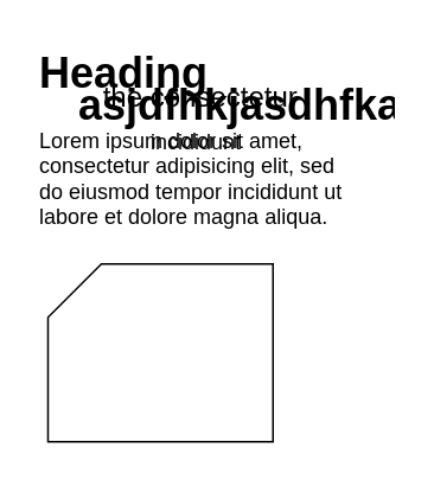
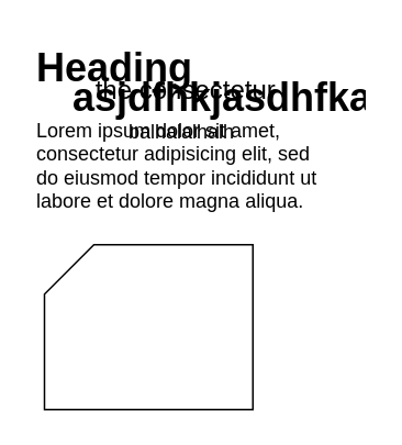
- <mxCell id="2" value="incididunt" style="text;html=1;align=center;verticalAlign=middle;whiteSpace=wrap;rounded=0;" vertex="1" parent="1"><mxGeometry x="80" y="65" width="60" height="30" as="geometry" /></mxCell>
+ <mxCell id="2" value="balhalalhalh" style="text;html=1;align=center;verticalAlign=middle;whiteSpace=wrap;rounded=0;" vertex="1" parent="1"><mxGeometry x="80" y="65" width="60" height="30" as="geometry" /></mxCell>
